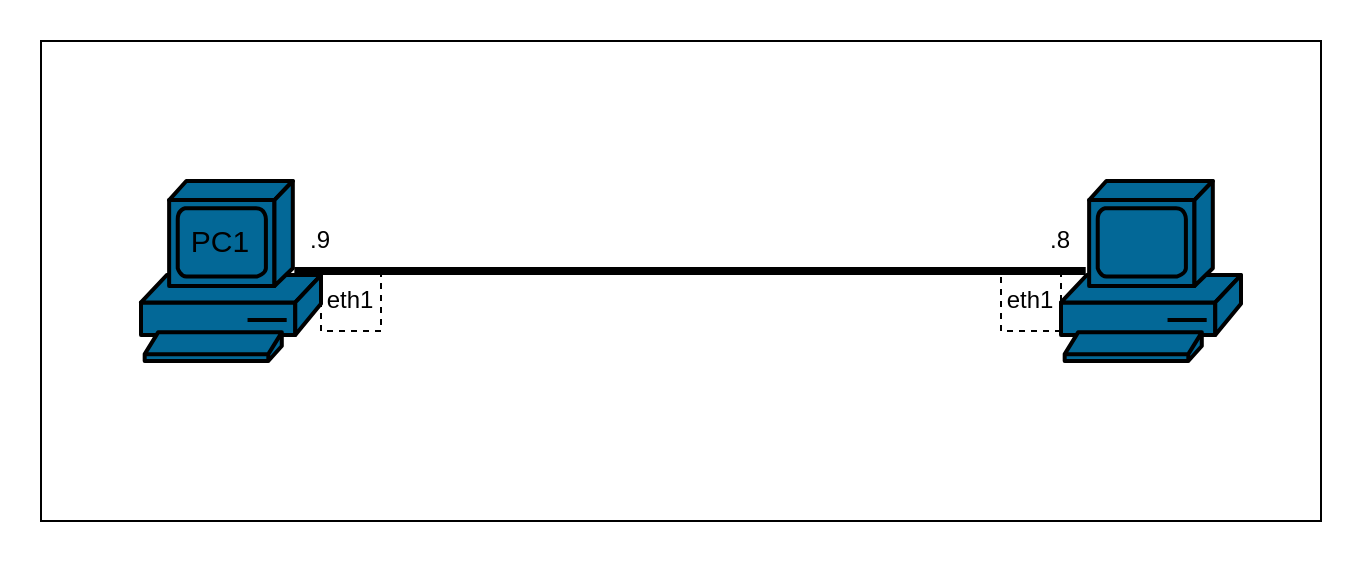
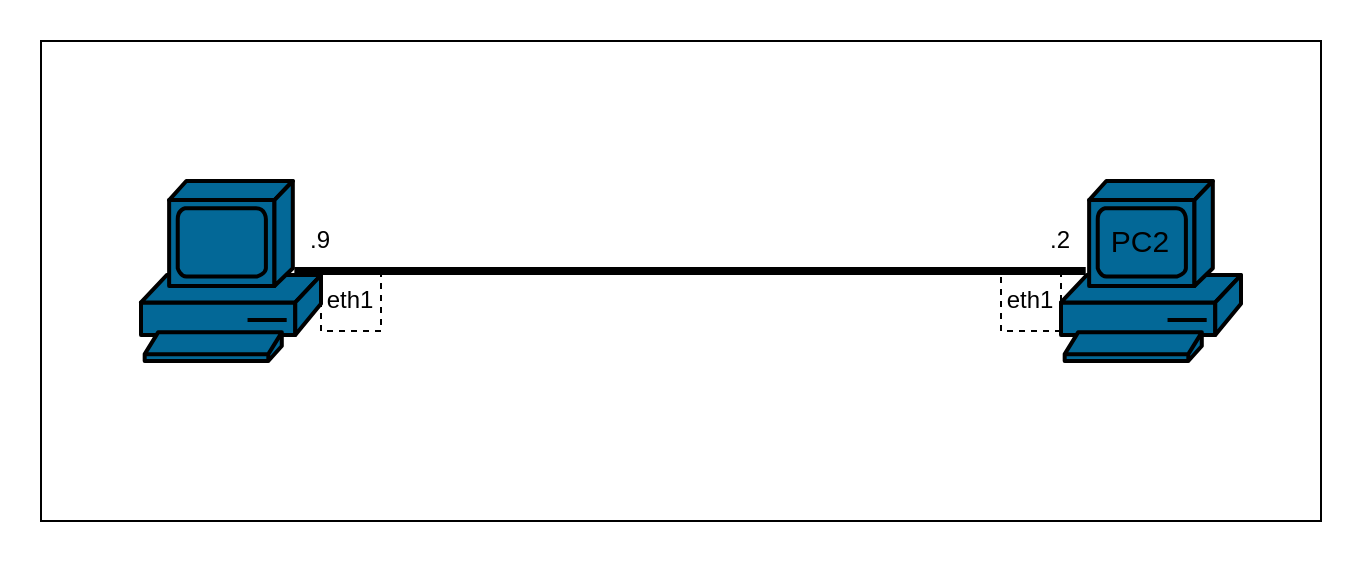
- <mxCell id="5" value="&lt;font style=&quot;font-size: 15px;&quot;&gt;PC1&lt;/font&gt;" style="text;html=1;align=center;verticalAlign=middle;whiteSpace=wrap;rounded=0;" vertex="1" parent="1"><mxGeometry x="90" y="105" width="40" height="30" as="geometry" /></mxCell>
- <mxCell id="11" value="&lt;font style=&quot;color: rgb(0, 0, 0);&quot;&gt;.8&lt;/font&gt;" style="text;html=1;align=center;verticalAlign=middle;whiteSpace=wrap;rounded=0;dashed=1;perimeterSpacing=1;strokeColor=none;dashPattern=1 4;" vertex="1" parent="1"><mxGeometry x="520" y="110" width="20" height="20" as="geometry" /></mxCell>
+ <mxCell id="11" value="&lt;font style=&quot;color: rgb(0, 0, 0);&quot;&gt;.2&lt;/font&gt;" style="text;html=1;align=center;verticalAlign=middle;whiteSpace=wrap;rounded=0;dashed=1;perimeterSpacing=1;strokeColor=none;dashPattern=1 4;" vertex="1" parent="1"><mxGeometry x="520" y="110" width="20" height="20" as="geometry" /></mxCell>
+ <mxCell id="6" value="&lt;font style=&quot;font-size: 15px;&quot;&gt;PC2&lt;/font&gt;" style="text;html=1;align=center;verticalAlign=middle;whiteSpace=wrap;rounded=0;" vertex="1" parent="1"><mxGeometry x="550" y="105" width="40" height="30" as="geometry" /></mxCell>
